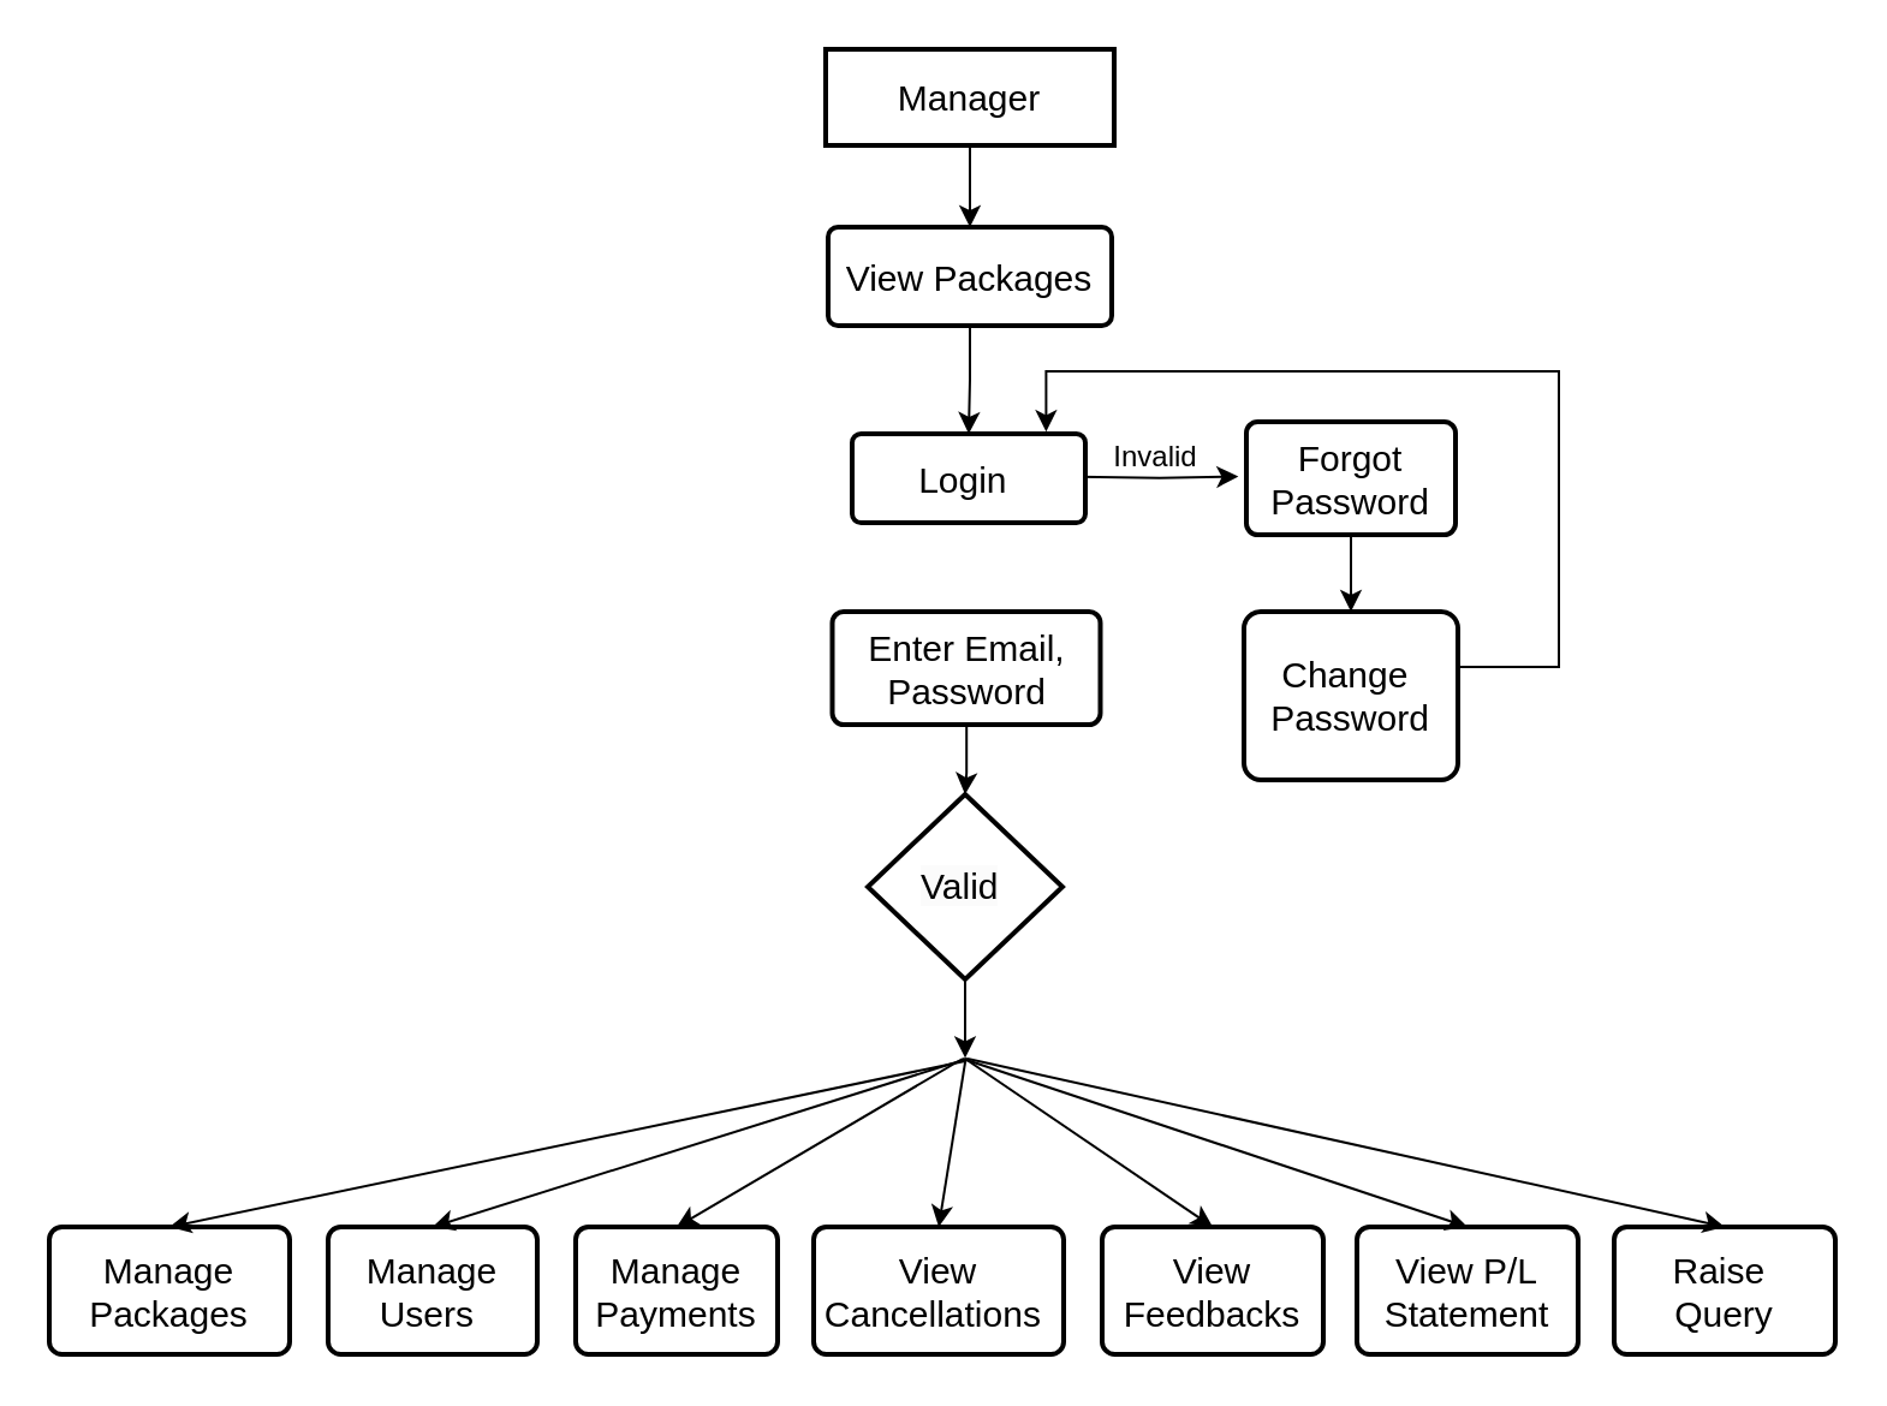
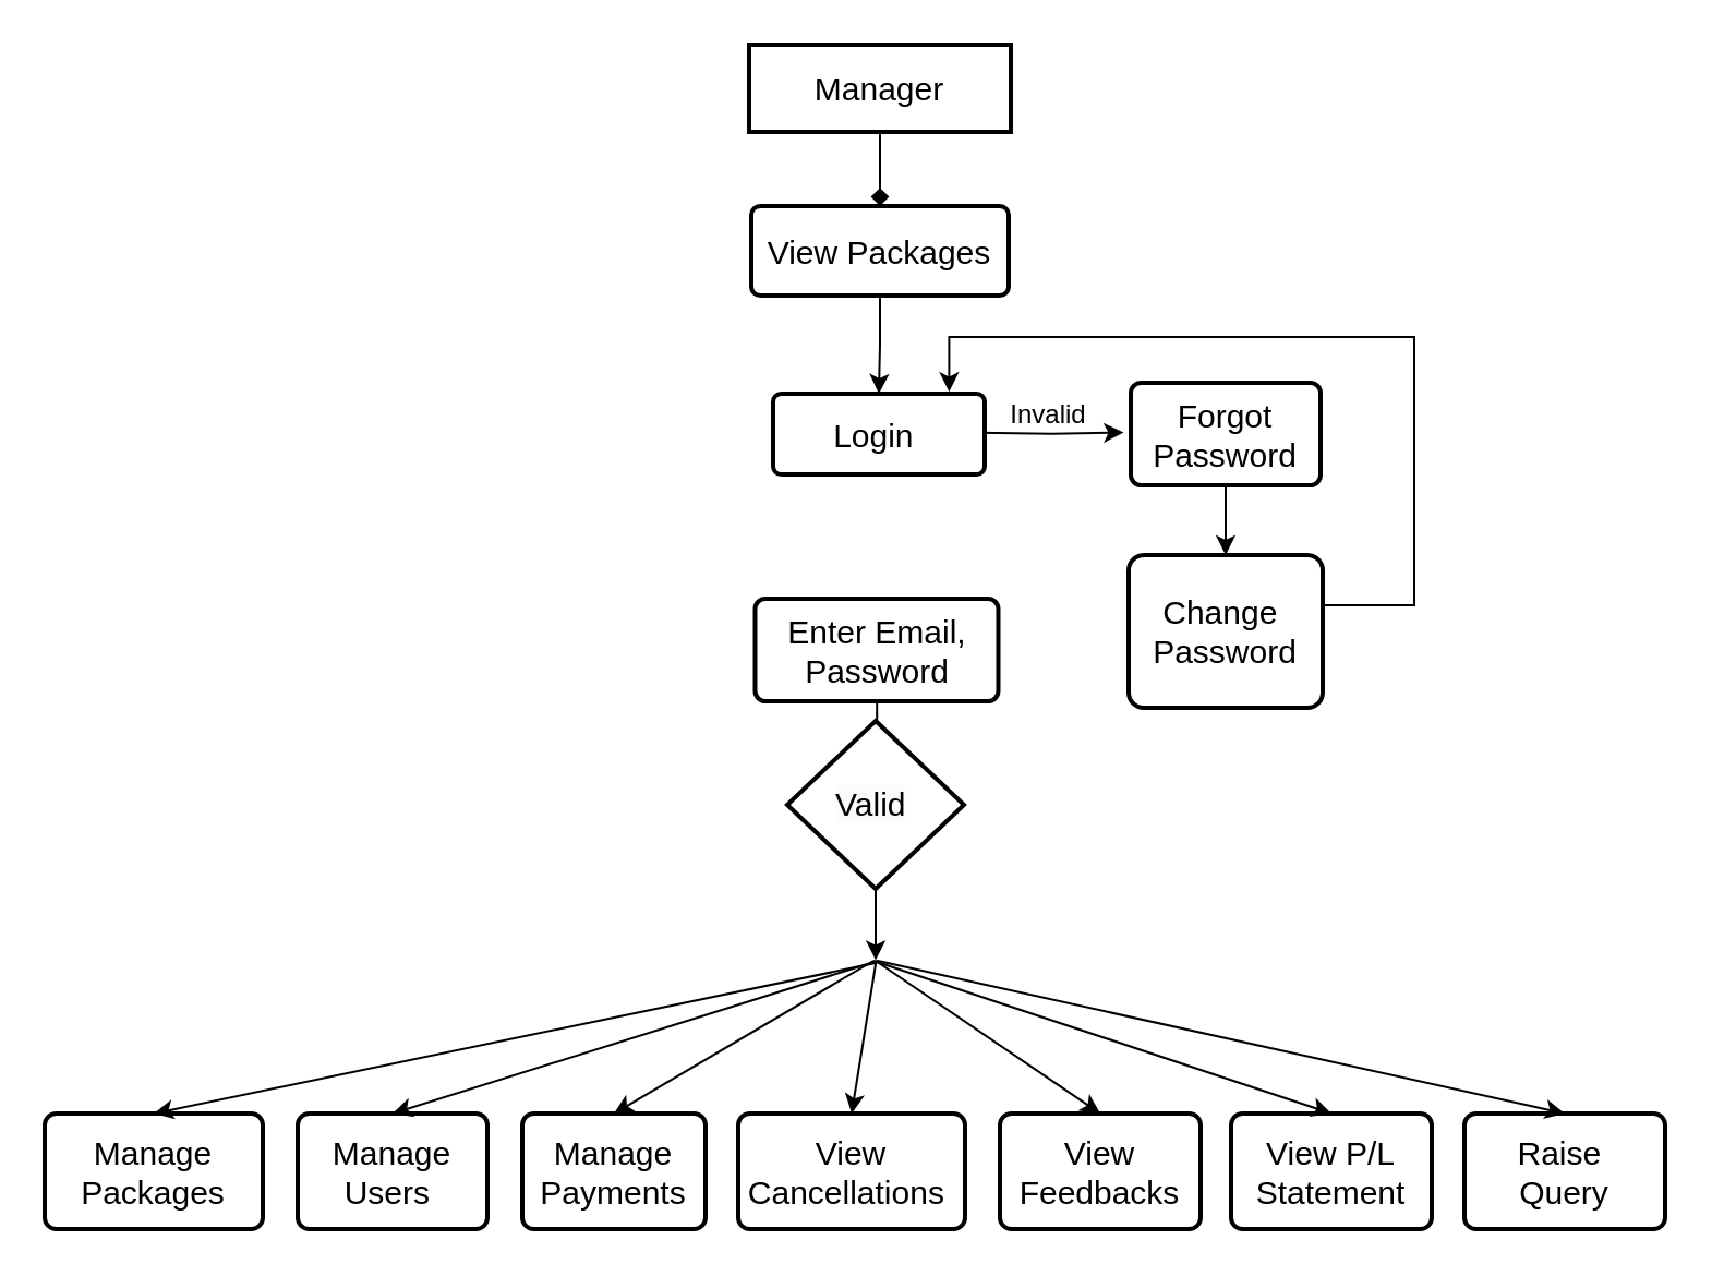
- <mxCell id="2" style="edgeStyle=orthogonalEdgeStyle;rounded=0;orthogonalLoop=1;jettySize=auto;html=1;entryX=0.5;entryY=0;entryDx=0;entryDy=0;arcSize=10;" parent="1" source="3" target="15" edge="1"><mxGeometry relative="1" as="geometry" /></mxCell>
+ <mxCell id="2" style="edgeStyle=orthogonalEdgeStyle;rounded=0;orthogonalLoop=1;jettySize=auto;html=1;entryX=0.5;entryY=0;entryDx=0;entryDy=0;arcSize=10;endArrow=diamond;" parent="1" source="3" target="15" edge="1"><mxGeometry relative="1" as="geometry" /></mxCell>
- <mxCell id="7" value="&lt;font style=&quot;font-size: 15px;&quot;&gt;Enter Email, Password&lt;/font&gt;" style="rounded=1;whiteSpace=wrap;html=1;strokeWidth=2;arcSize=10;" parent="1" vertex="1"><mxGeometry x="345.75" y="254" width="111.5" height="47" as="geometry" /></mxCell>
+ <mxCell id="7" value="&lt;font style=&quot;font-size: 15px;&quot;&gt;Enter Email, Password&lt;/font&gt;" style="rounded=1;whiteSpace=wrap;html=1;strokeWidth=2;arcSize=10;" parent="1" vertex="1"><mxGeometry x="345.75" y="274" width="111.5" height="47" as="geometry" /></mxCell>
